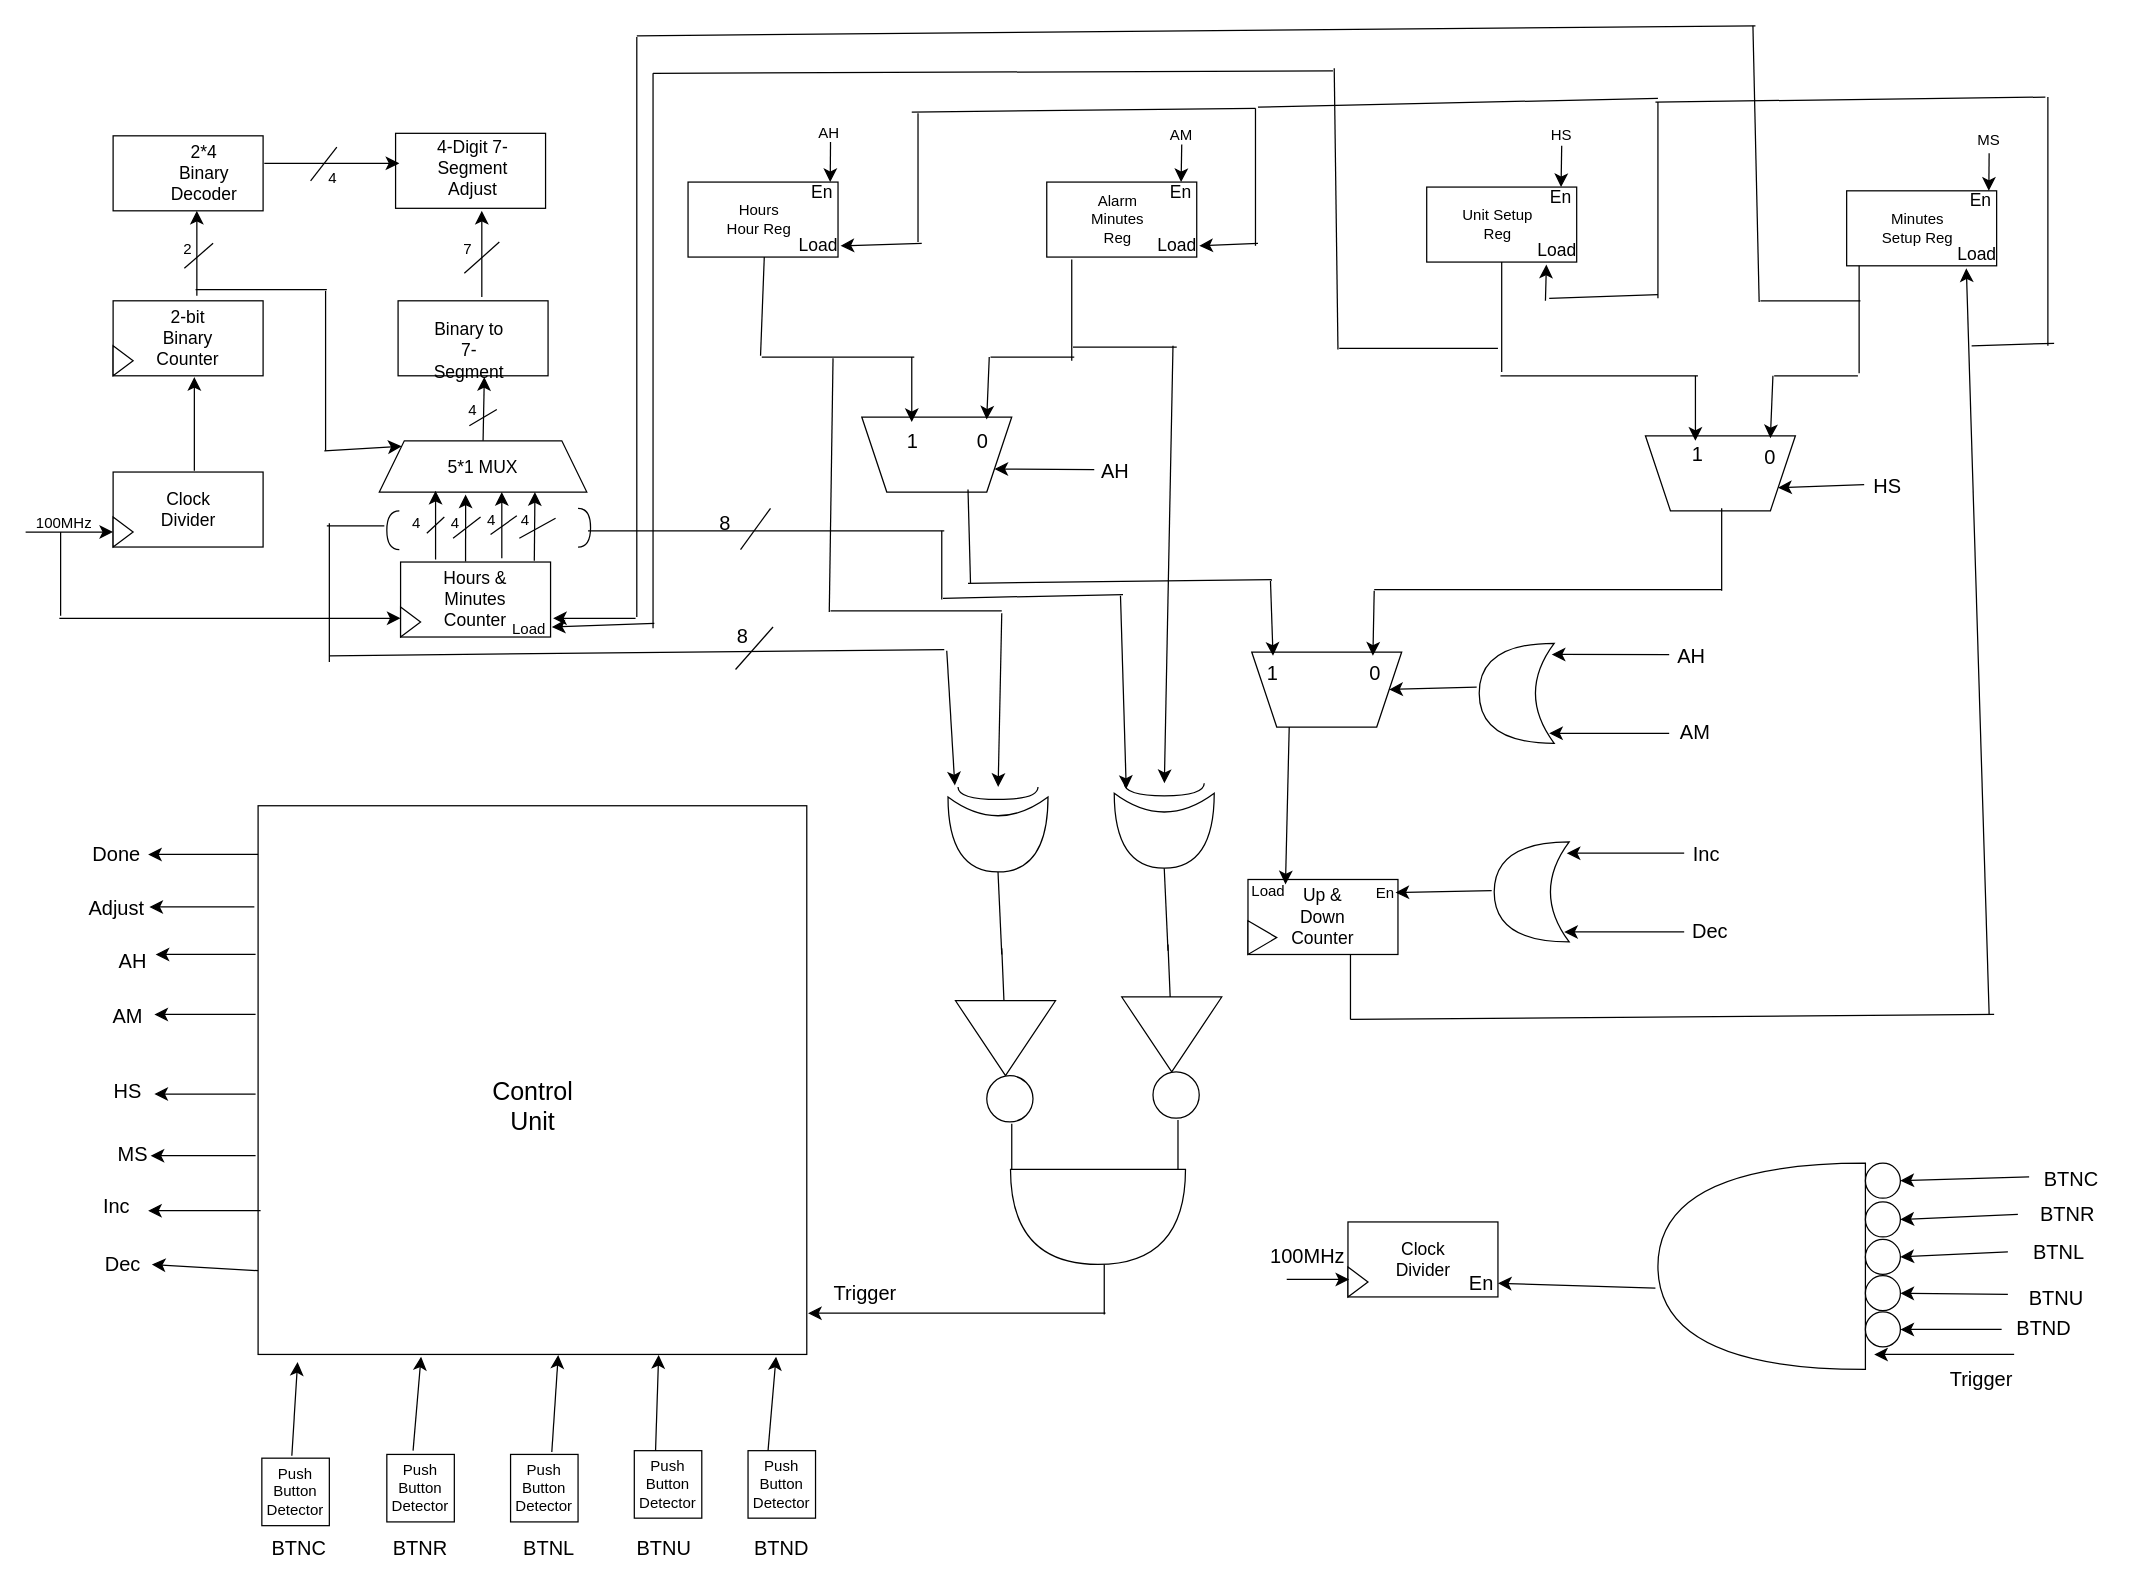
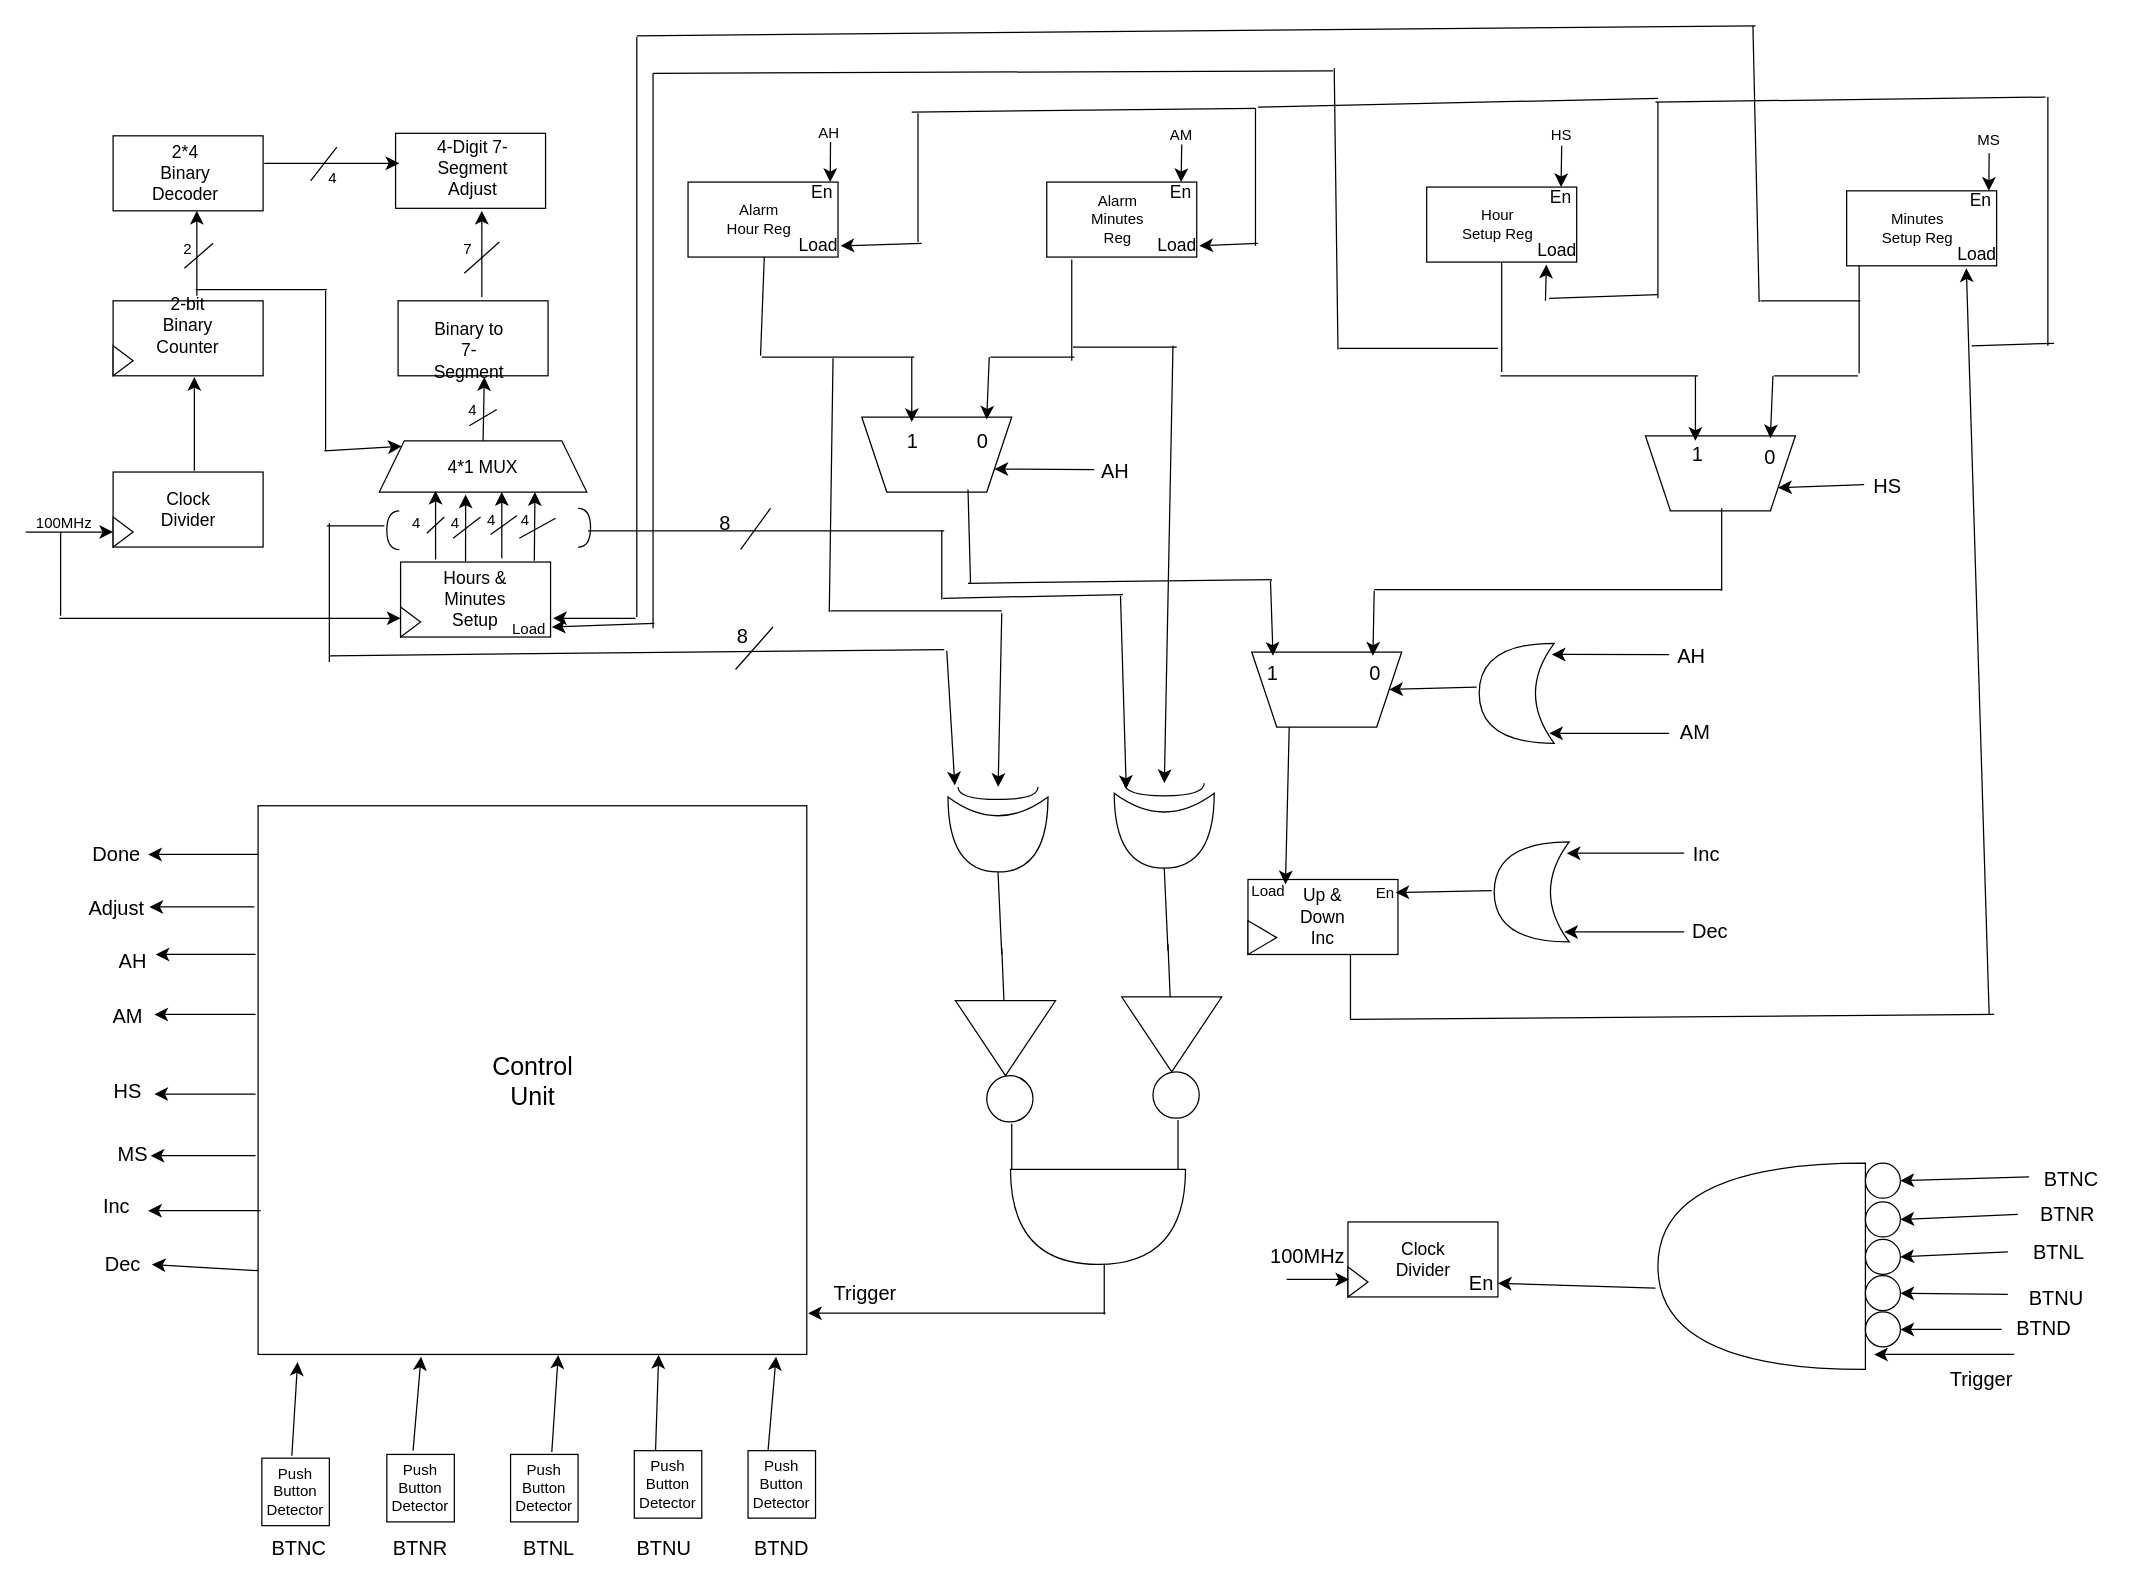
- <mxCell id="14" value="2*4 Binary Decoder" style="text;strokeColor=none;fillColor=none;html=1;align=center;verticalAlign=middle;whiteSpace=wrap;rounded=0;fontSize=14;" vertex="1" parent="1"><mxGeometry x="132.5" y="123" width="60" height="30" as="geometry" /></mxCell>
+ <mxCell id="14" value="2*4 Binary Decoder" style="text;strokeColor=none;fillColor=none;html=1;align=center;verticalAlign=middle;whiteSpace=wrap;rounded=0;fontSize=14;" vertex="1" parent="1"><mxGeometry x="117.5" y="123" width="60" height="30" as="geometry" /></mxCell>
- <mxCell id="52" value="Hours Hour Reg" style="text;strokeColor=none;fillColor=none;html=1;align=center;verticalAlign=middle;whiteSpace=wrap;rounded=0;fontSize=12;" vertex="1" parent="1"><mxGeometry x="577" y="160" width="60" height="30" as="geometry" /></mxCell>
+ <mxCell id="52" value="Alarm Hour Reg" style="text;strokeColor=none;fillColor=none;html=1;align=center;verticalAlign=middle;whiteSpace=wrap;rounded=0;fontSize=12;" vertex="1" parent="1"><mxGeometry x="577" y="160" width="60" height="30" as="geometry" /></mxCell>
- <mxCell id="60" value="Unit Setup Reg" style="text;strokeColor=none;fillColor=none;html=1;align=center;verticalAlign=middle;whiteSpace=wrap;rounded=0;fontSize=12;" vertex="1" parent="1"><mxGeometry x="1168" y="164" width="60" height="30" as="geometry" /></mxCell>
+ <mxCell id="60" value="Hour Setup Reg" style="text;strokeColor=none;fillColor=none;html=1;align=center;verticalAlign=middle;whiteSpace=wrap;rounded=0;fontSize=12;" vertex="1" parent="1"><mxGeometry x="1168" y="164" width="60" height="30" as="geometry" /></mxCell>
- <mxCell id="13" value="2-bit Binary Counter" style="text;strokeColor=none;fillColor=none;html=1;align=center;verticalAlign=middle;whiteSpace=wrap;rounded=0;fontSize=14;" vertex="1" parent="1"><mxGeometry x="120" y="255" width="60" height="30" as="geometry" /></mxCell>
+ <mxCell id="13" value="2-bit Binary Counter" style="text;strokeColor=none;fillColor=none;html=1;align=center;verticalAlign=middle;whiteSpace=wrap;rounded=0;fontSize=14;" vertex="1" parent="1"><mxGeometry x="120" y="245" width="60" height="30" as="geometry" /></mxCell>
- <mxCell id="17" value="5*1 MUX" style="text;strokeColor=none;fillColor=none;html=1;align=center;verticalAlign=middle;whiteSpace=wrap;rounded=0;fontSize=14;" vertex="1" parent="1"><mxGeometry x="356" y="357.5" width="60" height="30" as="geometry" /></mxCell>
+ <mxCell id="17" value="4*1 MUX" style="text;strokeColor=none;fillColor=none;html=1;align=center;verticalAlign=middle;whiteSpace=wrap;rounded=0;fontSize=14;" vertex="1" parent="1"><mxGeometry x="356" y="357.5" width="60" height="30" as="geometry" /></mxCell>
- <mxCell id="18" value="Hours &amp;amp; Minutes Counter" style="text;strokeColor=none;fillColor=none;html=1;align=center;verticalAlign=middle;whiteSpace=wrap;rounded=0;fontSize=14;" vertex="1" parent="1"><mxGeometry x="350" y="464" width="60" height="30" as="geometry" /></mxCell>
+ <mxCell id="18" value="Hours &amp;amp; Minutes Setup" style="text;strokeColor=none;fillColor=none;html=1;align=center;verticalAlign=middle;whiteSpace=wrap;rounded=0;fontSize=14;" vertex="1" parent="1"><mxGeometry x="350" y="464" width="60" height="30" as="geometry" /></mxCell>
- <mxCell id="114" value="Up &amp;amp; Down Counter" style="text;strokeColor=none;fillColor=none;html=1;align=center;verticalAlign=middle;whiteSpace=wrap;rounded=0;fontSize=14;" vertex="1" parent="1"><mxGeometry x="1028" y="718" width="60" height="30" as="geometry" /></mxCell>
+ <mxCell id="114" value="Up &amp;amp; Down Inc" style="text;strokeColor=none;fillColor=none;html=1;align=center;verticalAlign=middle;whiteSpace=wrap;rounded=0;fontSize=14;" vertex="1" parent="1"><mxGeometry x="1028" y="718" width="60" height="30" as="geometry" /></mxCell>
- <mxCell id="146" value="Control Unit" style="text;strokeColor=none;fillColor=none;html=1;align=center;verticalAlign=middle;whiteSpace=wrap;rounded=0;fontSize=20;" vertex="1" parent="1"><mxGeometry x="395.5" y="868.5" width="60" height="30" as="geometry" /></mxCell>
+ <mxCell id="146" value="Control Unit" style="text;strokeColor=none;fillColor=none;html=1;align=center;verticalAlign=middle;whiteSpace=wrap;rounded=0;fontSize=20;" vertex="1" parent="1"><mxGeometry x="395.5" y="848.5" width="60" height="30" as="geometry" /></mxCell>
